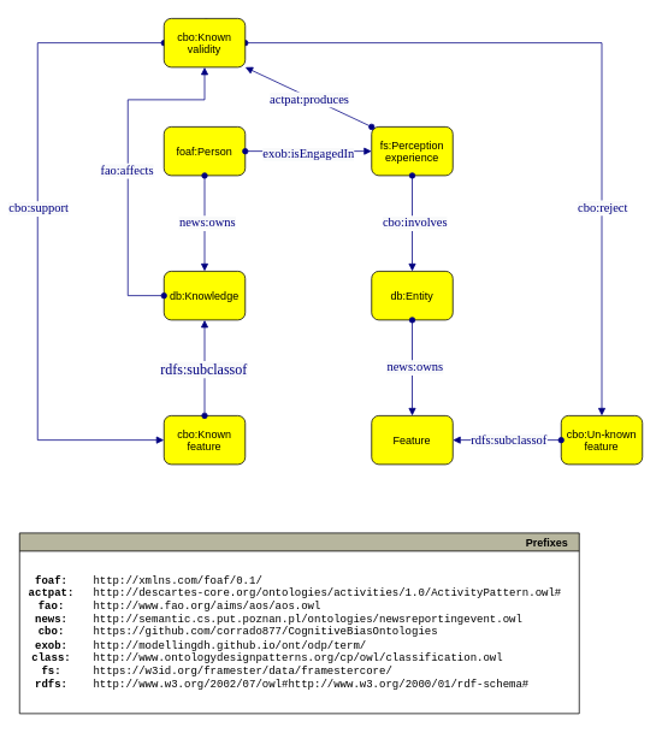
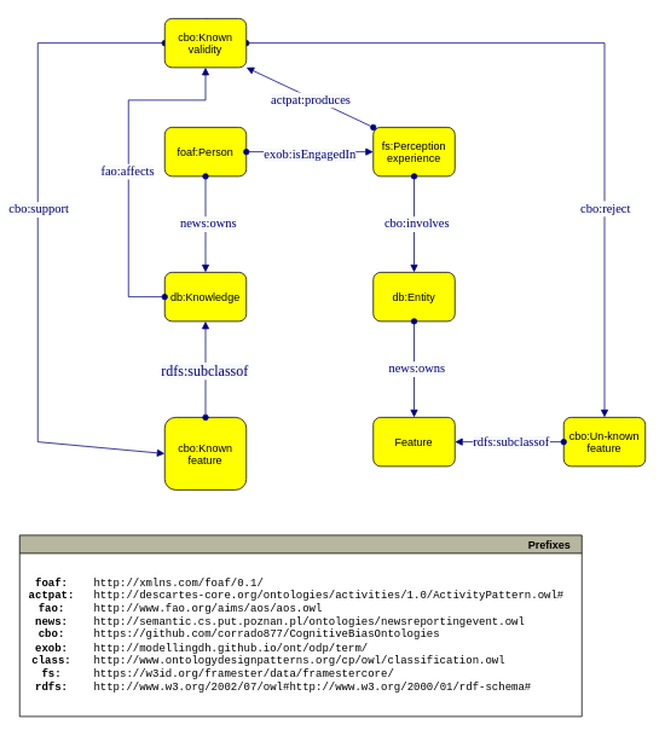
- <mxCell id="5" value="cbo:Known&#10;feature" style="graphMlID=n4;shape=rect;rounded=1;arcsize=30;fillColor=#ffff00;strokeColor=#000000;strokeWidth=1.0" parent="1" vertex="1"><mxGeometry x="181" y="460" width="90" height="54" as="geometry" /></mxCell>
+ <mxCell id="5" value="cbo:Known&#10;feature" style="graphMlID=n4;shape=rect;rounded=1;arcsize=30;fillColor=#ffff00;strokeColor=#000000;strokeWidth=1.0" parent="1" vertex="1"><mxGeometry x="181" y="460" width="90" height="80" as="geometry" /></mxCell>
